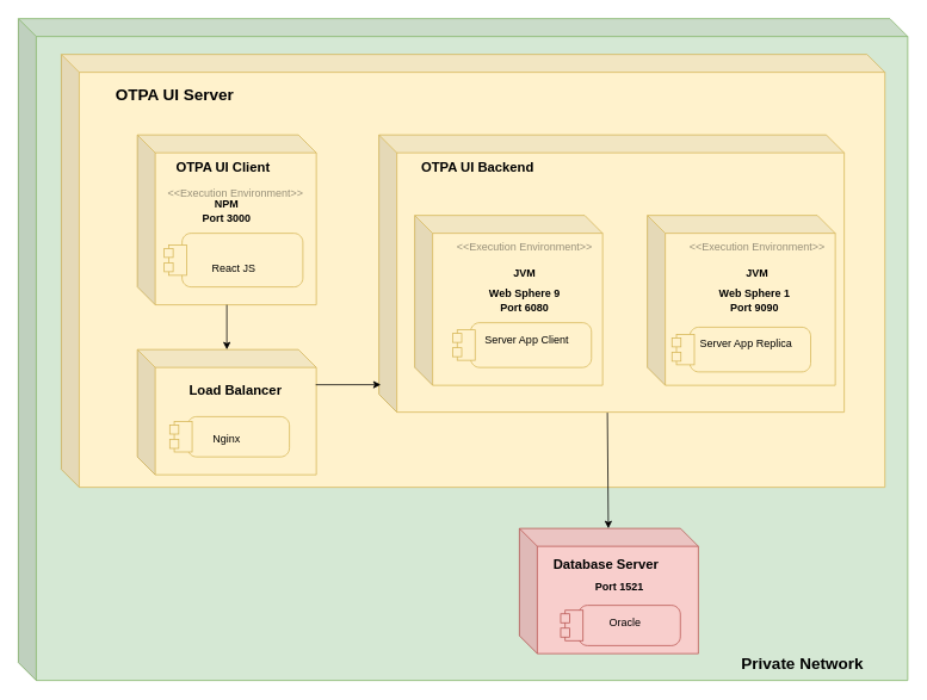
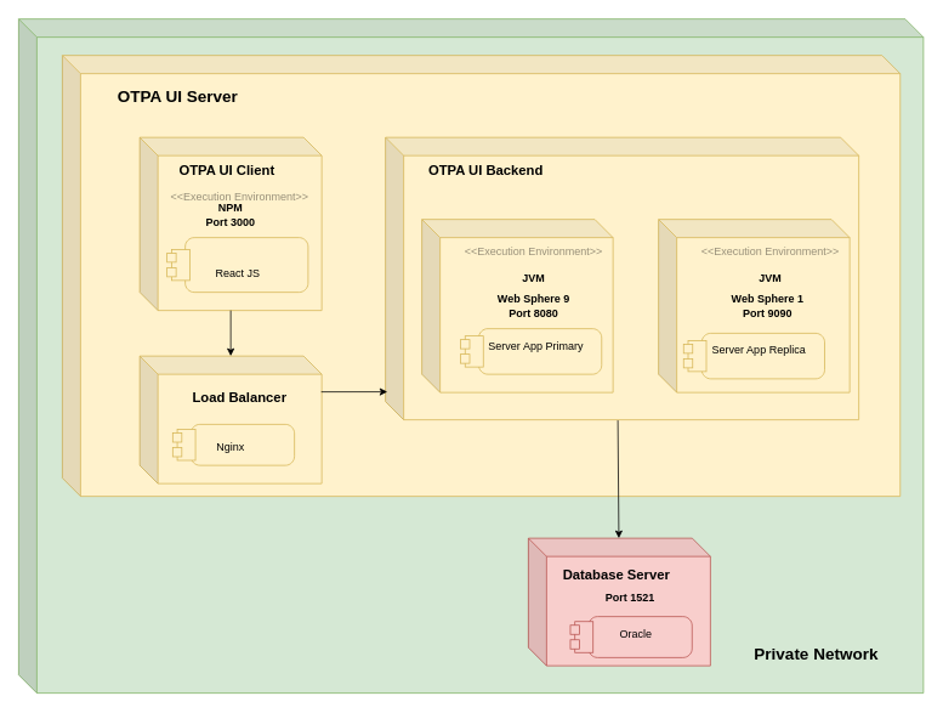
- <mxCell id="8" value="&lt;b&gt;Web Sphere 9&lt;br&gt;Port 6080&lt;/b&gt;" style="text;html=1;strokeColor=none;fillColor=none;align=center;verticalAlign=middle;whiteSpace=wrap;rounded=0;" parent="1" vertex="1"><mxGeometry x="505.5" y="320" width="160" height="30" as="geometry" /></mxCell>
+ <mxCell id="8" value="&lt;b&gt;Web Sphere 9&lt;br&gt;Port 8080&lt;/b&gt;" style="text;html=1;strokeColor=none;fillColor=none;align=center;verticalAlign=middle;whiteSpace=wrap;rounded=0;" parent="1" vertex="1"><mxGeometry x="505.5" y="320" width="160" height="30" as="geometry" /></mxCell>
- <mxCell id="6" value="Server App Client" style="shape=mxgraph.uml25.actionParams;html=1;align=center;verticalAlign=top;absoluteArcSize=1;arcSize=10;dashed=0;spacingLeft=10;spacingTop=5;fillColor=#fff2cc;strokeColor=#d6b656;" parent="1" vertex="1"><mxGeometry x="505.5" y="360" width="155" height="50" as="geometry" /></mxCell>
+ <mxCell id="6" value="Server App Primary" style="shape=mxgraph.uml25.actionParams;html=1;align=center;verticalAlign=top;absoluteArcSize=1;arcSize=10;dashed=0;spacingLeft=10;spacingTop=5;fillColor=#fff2cc;strokeColor=#d6b656;" parent="1" vertex="1"><mxGeometry x="505.5" y="360" width="155" height="50" as="geometry" /></mxCell>
- <mxCell id="32" value="Private Network" style="text;html=1;strokeColor=none;fillColor=none;align=center;verticalAlign=middle;whiteSpace=wrap;rounded=0;shadow=0;fontSize=18;opacity=0;fontStyle=1" parent="1" vertex="1"><mxGeometry x="803.5" y="727" width="185" height="30" as="geometry" /></mxCell>
+ <mxCell id="32" value="Private Network" style="text;html=1;strokeColor=none;fillColor=none;align=center;verticalAlign=middle;whiteSpace=wrap;rounded=0;shadow=0;fontSize=18;opacity=0;fontStyle=1" parent="1" vertex="1"><mxGeometry x="803.5" y="702" width="185" height="30" as="geometry" /></mxCell>
